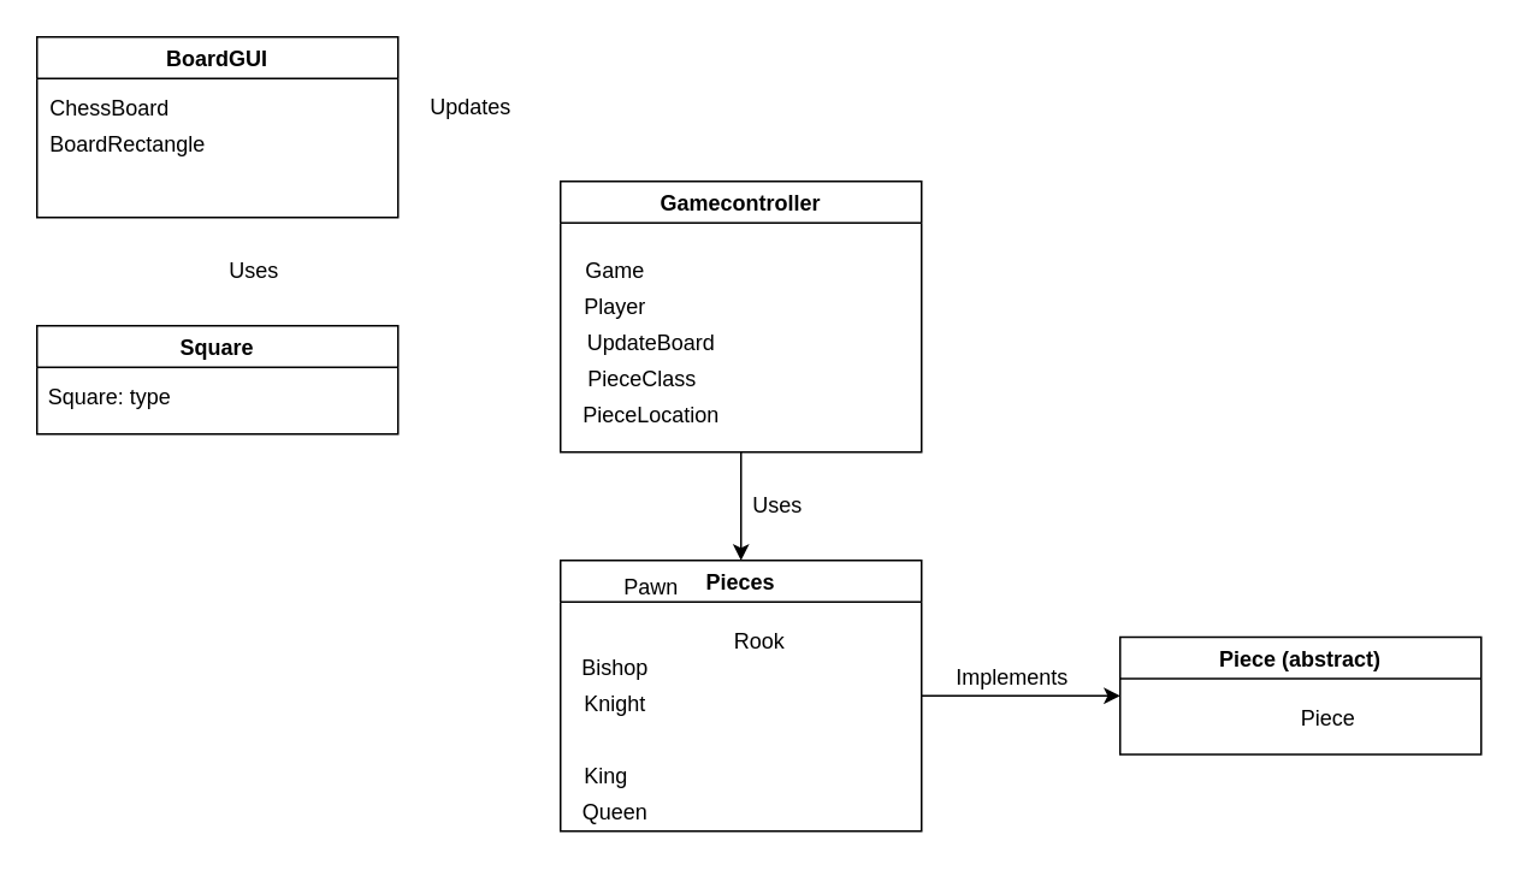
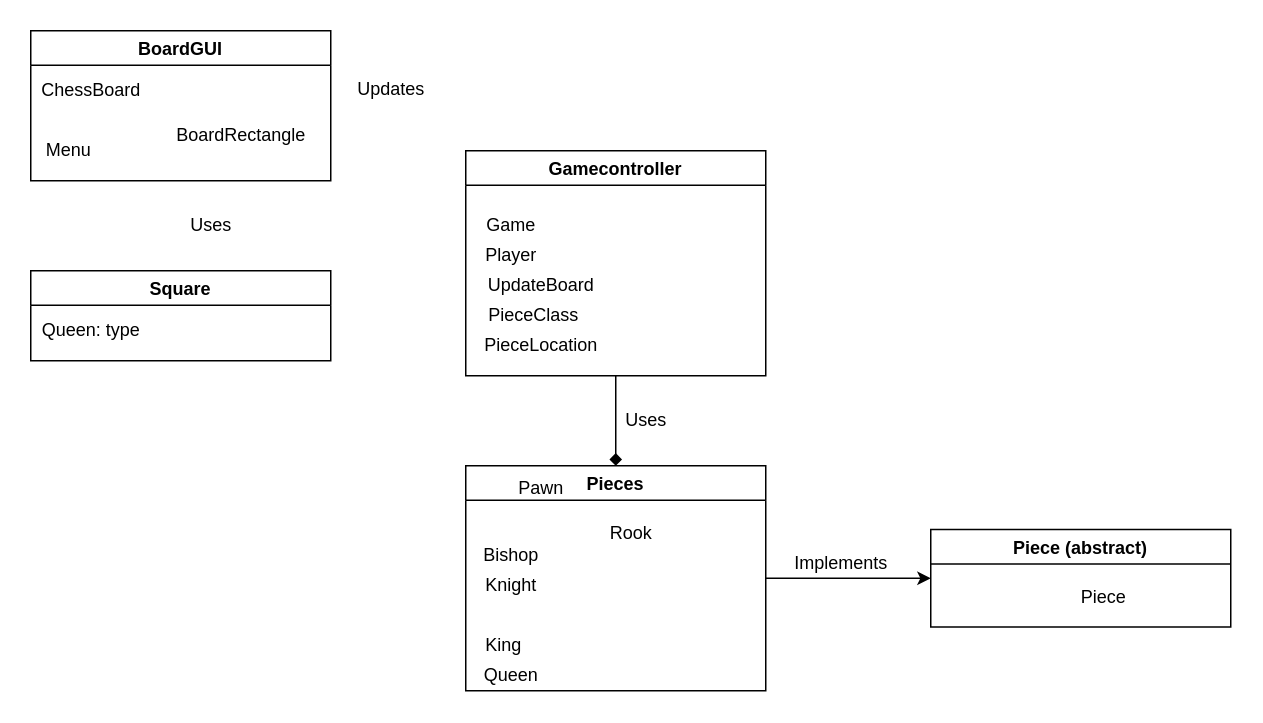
- <mxCell id="11" value="BoardRectangle" style="text;html=1;align=center;verticalAlign=middle;resizable=0;points=[];autosize=1;" vertex="1" parent="9"><mxGeometry y="50" width="100" height="20" as="geometry" /></mxCell>
+ <mxCell id="11" value="BoardRectangle" style="text;html=1;align=center;verticalAlign=middle;resizable=0;points=[];autosize=1;" vertex="1" parent="9"><mxGeometry x="90" y="60" width="100" height="20" as="geometry" /></mxCell>
+ <mxCell id="12" value="Menu" style="text;html=1;align=center;verticalAlign=middle;resizable=0;points=[];autosize=1;" vertex="1" parent="9"><mxGeometry y="70" width="50" height="20" as="geometry" /></mxCell>
- <mxCell id="14" value="Square: type" style="text;html=1;align=center;verticalAlign=middle;resizable=0;points=[];autosize=1;" vertex="1" parent="13"><mxGeometry y="30" width="80" height="20" as="geometry" /></mxCell>
+ <mxCell id="14" value="Queen: type" style="text;html=1;align=center;verticalAlign=middle;resizable=0;points=[];autosize=1;" vertex="1" parent="13"><mxGeometry y="30" width="80" height="20" as="geometry" /></mxCell>
- <mxCell id="2" style="edgeStyle=orthogonalEdgeStyle;rounded=0;orthogonalLoop=1;jettySize=auto;html=1;exitX=0.5;exitY=1;exitDx=0;exitDy=0;" edge="1" parent="1" source="3" target="16"><mxGeometry relative="1" as="geometry"><mxPoint x="410" y="330" as="targetPoint" /></mxGeometry></mxCell>
+ <mxCell id="2" style="edgeStyle=orthogonalEdgeStyle;rounded=0;orthogonalLoop=1;jettySize=auto;html=1;exitX=0.5;exitY=1;exitDx=0;exitDy=0;endArrow=diamond;" edge="1" parent="1" source="3" target="16"><mxGeometry relative="1" as="geometry"><mxPoint x="410" y="330" as="targetPoint" /></mxGeometry></mxCell>
